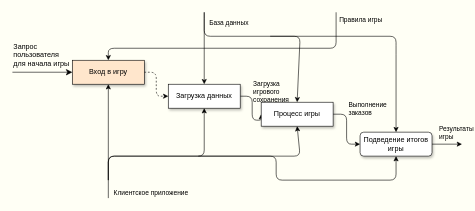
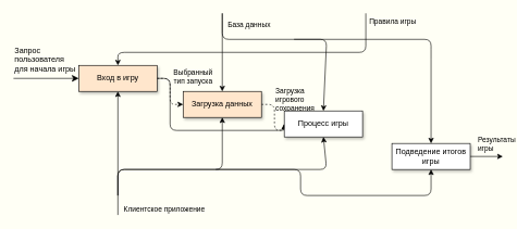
- <mxCell id="10" value="Загрузка данных" style="rounded=0;whiteSpace=wrap;html=1;shadow=1;" vertex="1" parent="1"><mxGeometry x="280" y="140" width="120" height="40" as="geometry" /></mxCell>
+ <mxCell id="10" value="Загрузка данных" style="rounded=0;whiteSpace=wrap;html=1;shadow=1;fillColor=#ffe6cc;" vertex="1" parent="1"><mxGeometry x="280" y="140" width="120" height="40" as="geometry" /></mxCell>
- <mxCell id="8" style="edgeStyle=orthogonalEdgeStyle;rounded=1;orthogonalLoop=1;jettySize=auto;html=1;curved=0;entryX=0;entryY=0.5;entryDx=0;entryDy=0;" edge="1" parent="1" source="10" target="13"><mxGeometry relative="1" as="geometry"><mxPoint x="440" y="200" as="targetPoint" /><Array as="points"><mxPoint x="420" y="160" /><mxPoint x="420" y="200" /></Array></mxGeometry></mxCell>
+ <mxCell id="8" style="edgeStyle=orthogonalEdgeStyle;rounded=1;orthogonalLoop=1;jettySize=auto;html=1;curved=0;entryX=0;entryY=0.5;entryDx=0;entryDy=0;dashed=1;" edge="1" parent="1" source="10" target="13"><mxGeometry relative="1" as="geometry"><mxPoint x="440" y="200" as="targetPoint" /><Array as="points"><mxPoint x="420" y="160" /><mxPoint x="420" y="200" /></Array></mxGeometry></mxCell>
+ <mxCell id="3" style="edgeStyle=orthogonalEdgeStyle;rounded=1;orthogonalLoop=1;jettySize=auto;html=1;entryX=0;entryY=0.5;entryDx=0;entryDy=0;curved=0;" edge="1" parent="1" source="5" target="13"><mxGeometry relative="1" as="geometry"><mxPoint x="440" y="200" as="targetPoint" /><Array as="points"><mxPoint x="260" y="120" /><mxPoint x="260" y="200" /></Array></mxGeometry></mxCell>
+ <mxCell id="4" value="Выбранный&lt;div&gt;тип запуска&lt;/div&gt;" style="edgeLabel;html=1;align=center;verticalAlign=middle;resizable=0;points=[];labelBackgroundColor=none;" vertex="1" connectable="0" parent="3"><mxGeometry x="-0.818" y="-1" relative="1" as="geometry"><mxPoint x="35" y="-9" as="offset" /></mxGeometry></mxCell>
- <mxCell id="11" style="edgeStyle=orthogonalEdgeStyle;rounded=1;orthogonalLoop=1;jettySize=auto;html=1;entryX=0;entryY=0.5;entryDx=0;entryDy=0;curved=0;" edge="1" parent="1" source="13" target="16"><mxGeometry relative="1" as="geometry" /></mxCell>
- <mxCell id="12" value="Выполнение&lt;div&gt;заказов&lt;/div&gt;" style="edgeLabel;html=1;align=left;verticalAlign=middle;resizable=0;points=[];labelBackgroundColor=none;" vertex="1" connectable="0" parent="11"><mxGeometry x="-0.562" relative="1" as="geometry"><mxPoint x="3" y="-10" as="offset" /></mxGeometry></mxCell>
- <mxCell id="16" value="Подведение итогов игры" style="whiteSpace=wrap;html=1;shadow=1;rounded=1;" vertex="1" parent="1"><mxGeometry x="600" y="220" width="120" height="40" as="geometry" /></mxCell>
+ <mxCell id="16" value="Подведение итогов игры" style="rounded=0;whiteSpace=wrap;html=1;shadow=1;" vertex="1" parent="1"><mxGeometry x="600" y="220" width="120" height="40" as="geometry" /></mxCell>
